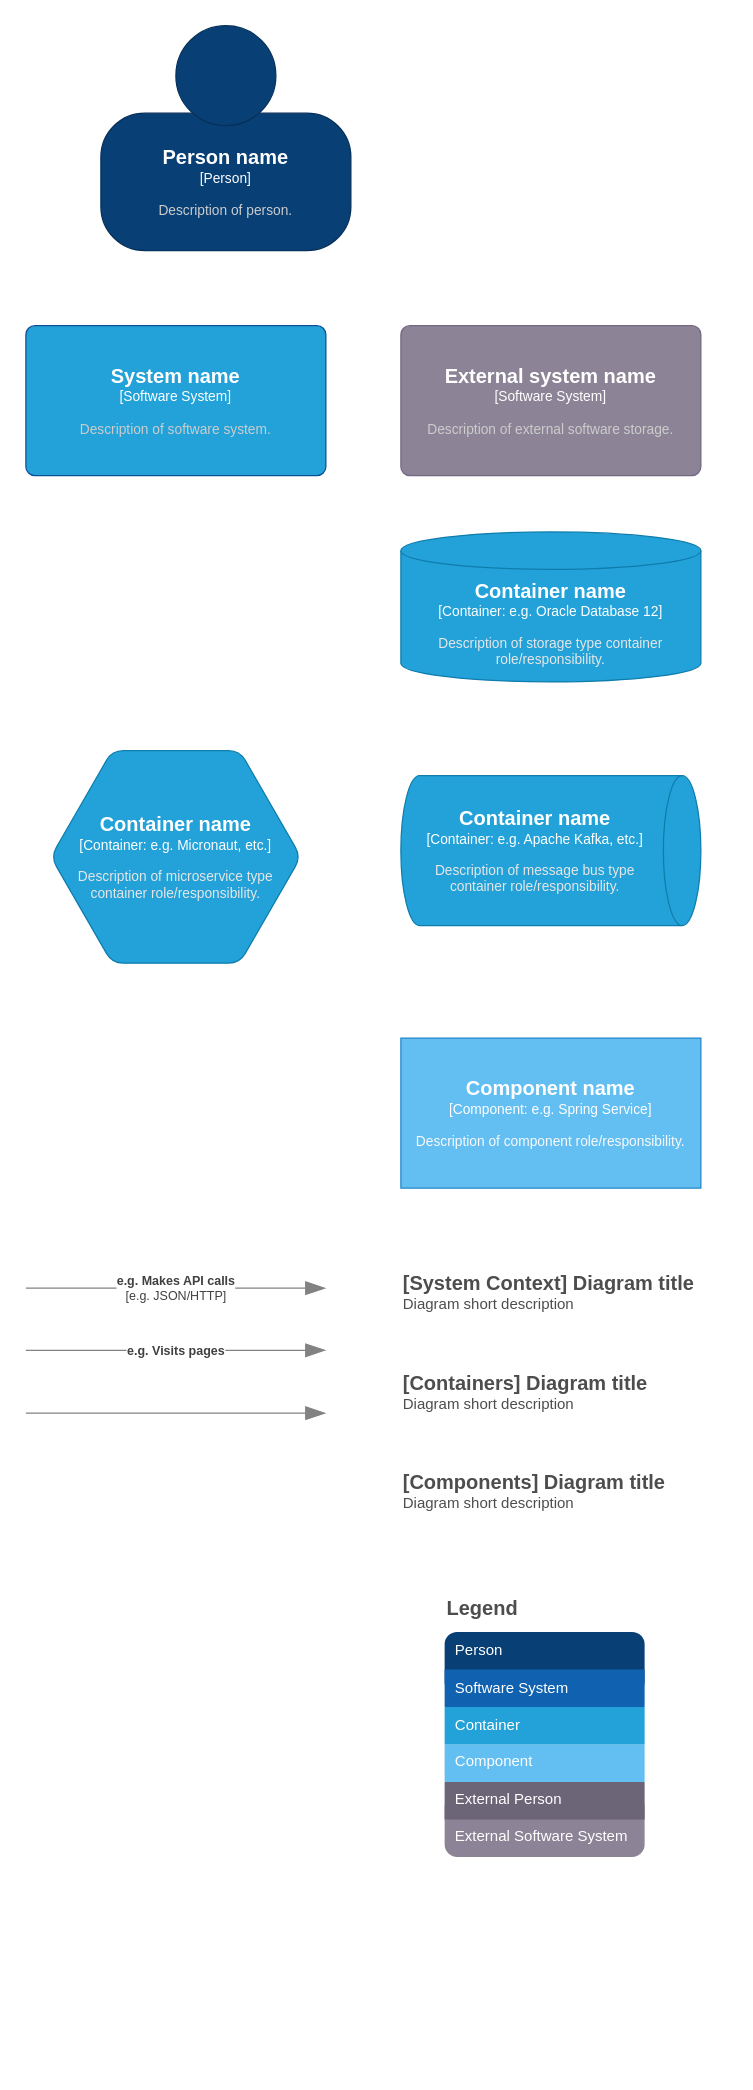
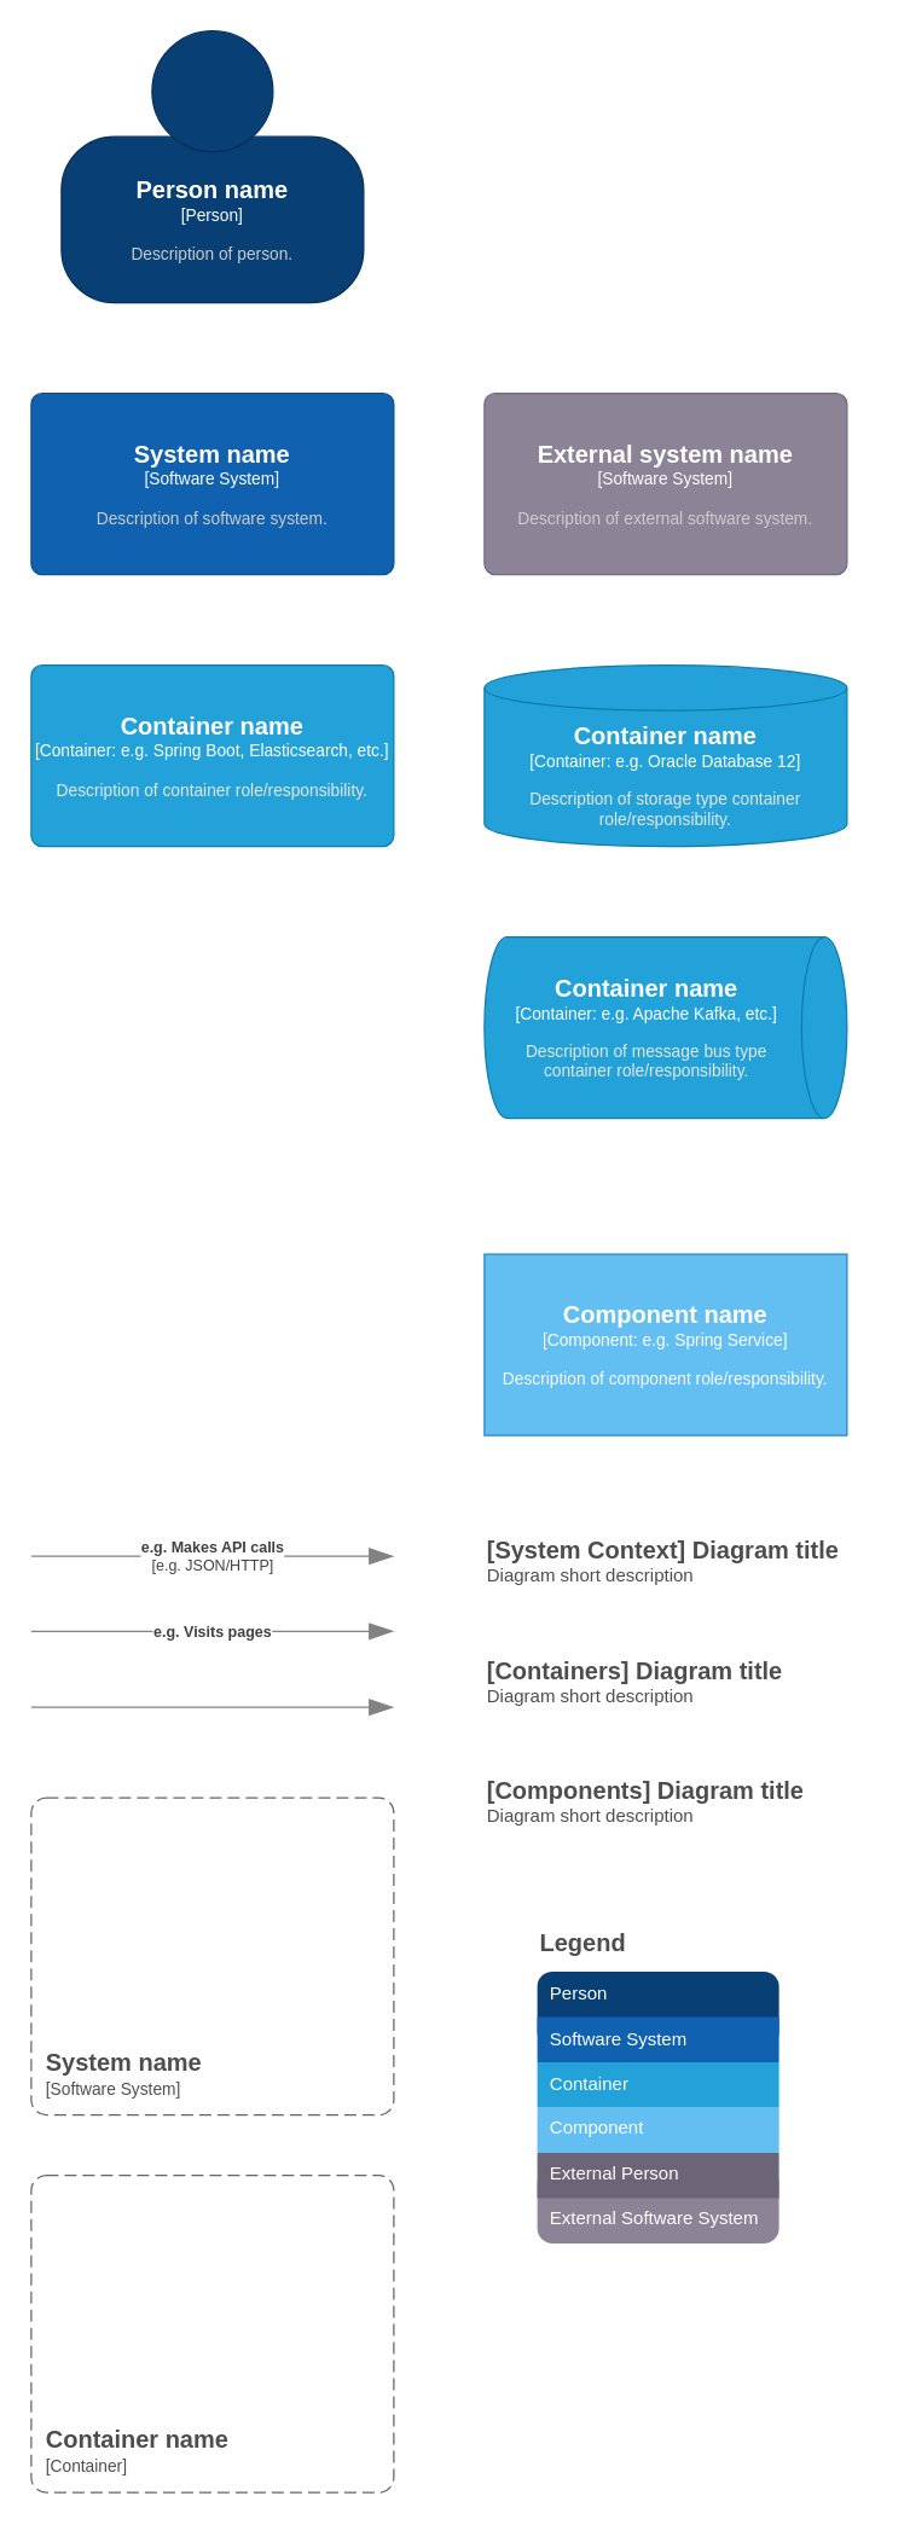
- <mxCell id="2" value="&lt;font style=&quot;font-size: 16px&quot;&gt;&lt;b&gt;Person name&lt;/b&gt;&lt;/font&gt;&lt;br&gt;&lt;div&gt;&lt;font style=&quot;font-size: 11px&quot;&gt;[Person]&lt;/font&gt;&lt;/div&gt;&lt;div style=&quot;font-size: 10px&quot;&gt;&lt;br&gt;&lt;/div&gt;&lt;div style=&quot;font-size: 11px&quot;&gt;&lt;font color=&quot;#CCCCCC&quot;&gt;Description of person.&lt;/font&gt;&lt;/div&gt;" style="shape=stencil(tZTRUsMgEEW/hsdmCNimr06s/4Fka3aSQAZwWv16STYZRaXjaDuTl3sXTu6SJUzWvlUjMMGNGoDJBybEoDRCJ3fbjb7bjOC8NdGNS1qql3tO+kRa8EUrP4IOZB7xDA3ZPjjbwQmbsADQtOAwTFV5YPw+rpkeWWtrTCSgNT6pfKpHmEIT9/IzwXixpde8LppUzI0DBHBLZnKZePw9OMUW1bXA5a3AvBDpWZTXI98MXP2DLOvo5IZG1k9Kd8/OvpjmxzxzxU0Tm/nmVWbO13tQrnPvtMe35fZIcfkUjtj3dCNyDWVix63WwYV+oO9x9PDRze7LCCfd7NNmVvn32N/SzS79XmbjHQ==);whiteSpace=wrap;html=1;rounded=1;fontColor=#ffffff;arcSize=30;allowArrows=0;rotatable=0;spacingTop=70;aspect=fixed;editable=1;metaEdit=1;resizable=0;strokeColor=#06315C;fillColor=#083F75;recursiveResize=0;expand=0;" parent="1" vertex="1"><mxGeometry x="80" y="20" width="200" height="180" as="geometry" /></mxCell>
+ <mxCell id="2" value="&lt;font style=&quot;font-size: 16px&quot;&gt;&lt;b&gt;Person name&lt;/b&gt;&lt;/font&gt;&lt;br&gt;&lt;div&gt;&lt;font style=&quot;font-size: 11px&quot;&gt;[Person]&lt;/font&gt;&lt;/div&gt;&lt;div style=&quot;font-size: 10px&quot;&gt;&lt;br&gt;&lt;/div&gt;&lt;div style=&quot;font-size: 11px&quot;&gt;&lt;font color=&quot;#CCCCCC&quot;&gt;Description of person.&lt;/font&gt;&lt;/div&gt;" style="shape=stencil(tZTRUsMgEEW/hsdmCNimr06s/4Fka3aSQAZwWv16STYZRaXjaDuTl3sXTu6SJUzWvlUjMMGNGoDJBybEoDRCJ3fbjb7bjOC8NdGNS1qql3tO+kRa8EUrP4IOZB7xDA3ZPjjbwQmbsADQtOAwTFV5YPw+rpkeWWtrTCSgNT6pfKpHmEIT9/IzwXixpde8LppUzI0DBHBLZnKZePw9OMUW1bXA5a3AvBDpWZTXI98MXP2DLOvo5IZG1k9Kd8/OvpjmxzxzxU0Tm/nmVWbO13tQrnPvtMe35fZIcfkUjtj3dCNyDWVix63WwYV+oO9x9PDRze7LCCfd7NNmVvn32N/SzS79XmbjHQ==);whiteSpace=wrap;html=1;rounded=1;fontColor=#ffffff;arcSize=30;allowArrows=0;rotatable=0;spacingTop=70;aspect=fixed;editable=1;metaEdit=1;resizable=0;strokeColor=#06315C;fillColor=#083F75;recursiveResize=0;expand=0;" parent="1" vertex="1"><mxGeometry x="40" y="20" width="200" height="180" as="geometry" /></mxCell>
- <mxCell id="3" value="&lt;font style=&quot;font-size: 16px&quot;&gt;&lt;b&gt;System name&lt;/b&gt;&lt;/font&gt;&lt;br&gt;&lt;div&gt;&lt;font style=&quot;font-size: 11px&quot;&gt;[Software System]&lt;/font&gt;&lt;/div&gt;&lt;div style=&quot;font-size: 10px&quot;&gt;&lt;br&gt;&lt;/div&gt;&lt;div style=&quot;font-size: 11px&quot;&gt;&lt;font color=&quot;#CCCCCC&quot;&gt;Description of software system.&lt;/font&gt;&lt;/div&gt;" style="rounded=1;whiteSpace=wrap;html=1;fontColor=#ffffff;arcSize=6;metaEdit=1;points=[[0.25,0,0],[0.5,0,0],[0.75,0,0],[1,0.25,0],[1,0.5,0],[1,0.75,0],[0.75,1,0],[0.5,1,0],[0.25,1,0],[0,0.75,0],[0,0.5,0],[0,0.25,0]];resizable=0;editable=1;movableLabel=0;allowArrows=0;rotatable=0;imageWidth=24;fillColor=#23a2d9;strokeColor=#0D5091;expand=0;recursiveResize=0;" parent="1" vertex="1"><mxGeometry x="20" y="260" width="240" height="120" as="geometry" /></mxCell>
+ <mxCell id="3" value="&lt;font style=&quot;font-size: 16px&quot;&gt;&lt;b&gt;System name&lt;/b&gt;&lt;/font&gt;&lt;br&gt;&lt;div&gt;&lt;font style=&quot;font-size: 11px&quot;&gt;[Software System]&lt;/font&gt;&lt;/div&gt;&lt;div style=&quot;font-size: 10px&quot;&gt;&lt;br&gt;&lt;/div&gt;&lt;div style=&quot;font-size: 11px&quot;&gt;&lt;font color=&quot;#CCCCCC&quot;&gt;Description of software system.&lt;/font&gt;&lt;/div&gt;" style="rounded=1;whiteSpace=wrap;html=1;fontColor=#ffffff;arcSize=6;metaEdit=1;points=[[0.25,0,0],[0.5,0,0],[0.75,0,0],[1,0.25,0],[1,0.5,0],[1,0.75,0],[0.75,1,0],[0.5,1,0],[0.25,1,0],[0,0.75,0],[0,0.5,0],[0,0.25,0]];resizable=0;editable=1;movableLabel=0;allowArrows=0;rotatable=0;imageWidth=24;fillColor=#1061B0;strokeColor=#0D5091;expand=0;recursiveResize=0;" parent="1" vertex="1"><mxGeometry x="20" y="260" width="240" height="120" as="geometry" /></mxCell>
- <mxCell id="4" value="&lt;font style=&quot;font-size: 16px&quot;&gt;&lt;b&gt;External system name&lt;/b&gt;&lt;/font&gt;&lt;br&gt;&lt;div&gt;&lt;font style=&quot;font-size: 11px&quot;&gt;[Software System]&lt;/font&gt;&lt;/div&gt;&lt;div style=&quot;font-size: 10px&quot;&gt;&lt;br&gt;&lt;/div&gt;&lt;div style=&quot;font-size: 11px&quot;&gt;&lt;font color=&quot;#CCCCCC&quot;&gt;Description of external software storage.&lt;/font&gt;&lt;/div&gt;" style="rounded=1;whiteSpace=wrap;html=1;fontColor=#ffffff;arcSize=6;metaEdit=1;points=[[0.25,0,0],[0.5,0,0],[0.75,0,0],[1,0.25,0],[1,0.5,0],[1,0.75,0],[0.75,1,0],[0.5,1,0],[0.25,1,0],[0,0.75,0],[0,0.5,0],[0,0.25,0]];resizable=0;editable=1;movableLabel=0;allowArrows=0;rotatable=0;fillColor=#8C8496;strokeColor=#736782;recursiveResize=0;expand=0;" parent="1" vertex="1"><mxGeometry x="320" y="260" width="240" height="120" as="geometry" /></mxCell>
+ <mxCell id="4" value="&lt;font style=&quot;font-size: 16px&quot;&gt;&lt;b&gt;External system name&lt;/b&gt;&lt;/font&gt;&lt;br&gt;&lt;div&gt;&lt;font style=&quot;font-size: 11px&quot;&gt;[Software System]&lt;/font&gt;&lt;/div&gt;&lt;div style=&quot;font-size: 10px&quot;&gt;&lt;br&gt;&lt;/div&gt;&lt;div style=&quot;font-size: 11px&quot;&gt;&lt;font color=&quot;#CCCCCC&quot;&gt;Description of external software system.&lt;/font&gt;&lt;/div&gt;" style="rounded=1;whiteSpace=wrap;html=1;fontColor=#ffffff;arcSize=6;metaEdit=1;points=[[0.25,0,0],[0.5,0,0],[0.75,0,0],[1,0.25,0],[1,0.5,0],[1,0.75,0],[0.75,1,0],[0.5,1,0],[0.25,1,0],[0,0.75,0],[0,0.5,0],[0,0.25,0]];resizable=0;editable=1;movableLabel=0;allowArrows=0;rotatable=0;fillColor=#8C8496;strokeColor=#736782;recursiveResize=0;expand=0;" parent="1" vertex="1"><mxGeometry x="320" y="260" width="240" height="120" as="geometry" /></mxCell>
- <mxCell id="6" value="&lt;font style=&quot;font-size: 16px&quot;&gt;&lt;b&gt;&lt;font style=&quot;font-size: 16px&quot;&gt;&lt;span&gt;Container name&lt;/span&gt;&lt;/font&gt;&lt;/b&gt;&lt;/font&gt;&lt;br&gt;&lt;div&gt;&lt;font style=&quot;font-size: 11px&quot;&gt;[Container: e.g. Oracle Database 12]&lt;/font&gt;&lt;/div&gt;&lt;div style=&quot;font-size: 10px&quot;&gt;&lt;br&gt;&lt;/div&gt;&lt;div style=&quot;font-size: 11px&quot;&gt;&lt;font color=&quot;#E6E6E6&quot;&gt;Description of storage type container role/responsibility.&lt;/font&gt;&lt;/div&gt;" style="shape=cylinder3;whiteSpace=wrap;html=1;boundedLbl=1;backgroundOutline=1;size=15;rounded=1;fontColor=#ffffff;arcSize=6;autosize=0;metaEdit=1;resizable=0;rotatable=0;allowArrows=0;fillColor=#23A2D9;strokeColor=#0E7DAD;spacingTop=0;recursiveResize=0;expand=0;" parent="1" vertex="1"><mxGeometry x="320" y="425" width="240" height="120" as="geometry" /></mxCell>
+ <mxCell id="6" value="&lt;font style=&quot;font-size: 16px&quot;&gt;&lt;b&gt;&lt;font style=&quot;font-size: 16px&quot;&gt;&lt;span&gt;Container name&lt;/span&gt;&lt;/font&gt;&lt;/b&gt;&lt;/font&gt;&lt;br&gt;&lt;div&gt;&lt;font style=&quot;font-size: 11px&quot;&gt;[Container: e.g. Oracle Database 12]&lt;/font&gt;&lt;/div&gt;&lt;div style=&quot;font-size: 10px&quot;&gt;&lt;br&gt;&lt;/div&gt;&lt;div style=&quot;font-size: 11px&quot;&gt;&lt;font color=&quot;#E6E6E6&quot;&gt;Description of storage type container role/responsibility.&lt;/font&gt;&lt;/div&gt;" style="shape=cylinder3;whiteSpace=wrap;html=1;boundedLbl=1;backgroundOutline=1;size=15;rounded=1;fontColor=#ffffff;arcSize=6;autosize=0;metaEdit=1;resizable=0;rotatable=0;allowArrows=0;fillColor=#23A2D9;strokeColor=#0E7DAD;spacingTop=0;recursiveResize=0;expand=0;" parent="1" vertex="1"><mxGeometry x="320" y="440" width="240" height="120" as="geometry" /></mxCell>
+ <mxCell id="5" value="&lt;font style=&quot;font-size: 16px&quot;&gt;&lt;b&gt;&lt;font style=&quot;font-size: 16px&quot;&gt;&lt;span&gt;Container name&lt;/span&gt;&lt;/font&gt;&lt;/b&gt;&lt;/font&gt;&lt;br&gt;&lt;div&gt;&lt;font style=&quot;font-size: 11px&quot;&gt;[Container: e.g. Spring Boot, Elasticsearch, etc.]&lt;/font&gt;&lt;/div&gt;&lt;div style=&quot;font-size: 10px&quot;&gt;&lt;br&gt;&lt;/div&gt;&lt;div style=&quot;font-size: 11px&quot;&gt;&lt;font color=&quot;#E6E6E6&quot;&gt;Description of container role/responsibility.&lt;/font&gt;&lt;/div&gt;" style="rounded=1;whiteSpace=wrap;html=1;fontColor=#ffffff;arcSize=6;metaEdit=1;points=[[0.25,0,0],[0.5,0,0],[0.75,0,0],[1,0.25,0],[1,0.5,0],[1,0.75,0],[0.75,1,0],[0.5,1,0],[0.25,1,0],[0,0.75,0],[0,0.5,0],[0,0.25,0]];resizable=0;editable=1;movableLabel=0;allowArrows=0;rotatable=0;autosize=0;fillColor=#23A2D9;strokeColor=#0E7DAD;expand=0;recursiveResize=0;" parent="1" vertex="1"><mxGeometry x="20" y="440" width="240" height="120" as="geometry" /></mxCell>
- <mxCell id="17" value="&lt;font style=&quot;font-size: 16px&quot;&gt;&lt;b&gt;&lt;font style=&quot;font-size: 16px&quot;&gt;&lt;span&gt;Container name&lt;/span&gt;&lt;/font&gt;&lt;/b&gt;&lt;/font&gt;&lt;br&gt;&lt;div&gt;&lt;font style=&quot;font-size: 11px&quot;&gt;[Container: e.g. Micronaut, etc.]&lt;/font&gt;&lt;/div&gt;&lt;div style=&quot;font-size: 10px&quot;&gt;&lt;br&gt;&lt;/div&gt;&lt;div style=&quot;font-size: 11px&quot;&gt;&lt;font color=&quot;#E6E6E6&quot;&gt;Description of microservice type container role/responsibility.&lt;/font&gt;&lt;/div&gt;" style="shape=hexagon;perimeter=hexagonPerimeter2;whiteSpace=wrap;html=1;fixedSize=1;fontFamily=Helvetica;fontSize=12;fontColor=#ffffff;strokeColor=#0E7DAD;gradientColor=none;size=48.952;rounded=1;fillColor=#23A2D9;arcSize=18;allowArrows=0;connectable=1;expand=0;recursiveResize=0;metaEdit=1;editable=1;rotatable=0;spacing=10;resizable=0;" parent="1" vertex="1"><mxGeometry x="40" y="600" width="200" height="170" as="geometry" /></mxCell>
+ <mxCell id="8" value="&lt;div style=&quot;font-size: 16px&quot; align=&quot;left&quot;&gt;&lt;font style=&quot;font-size: 16px&quot; color=&quot;#4D4D4D&quot;&gt;&lt;b&gt;System name&lt;br&gt;&lt;/b&gt;&lt;/font&gt;&lt;/div&gt;&lt;div align=&quot;left&quot;&gt;&lt;font style=&quot;font-size: 11px&quot; color=&quot;#4D4D4D&quot;&gt;[Software System]&lt;/font&gt;&lt;/div&gt;" style="rounded=1;whiteSpace=wrap;html=1;dashed=1;arcSize=20;fillColor=none;strokeColor=#666666;fontColor=#333333;labelBackgroundColor=none;align=left;verticalAlign=bottom;labelBorderColor=none;spacingTop=0;spacing=10;dashPattern=8 4;metaEdit=1;rotatable=0;perimeter=rectanglePerimeter;noLabel=0;labelPadding=0;allowArrows=0;connectable=0;expand=0;recursiveResize=0;editable=1;pointerEvents=0;absoluteArcSize=1;" parent="1" vertex="1"><mxGeometry x="20" y="1190" width="240" height="210" as="geometry" /></mxCell>
+ <mxCell id="9" value="&lt;div style=&quot;font-size: 16px&quot; align=&quot;left&quot;&gt;&lt;font style=&quot;font-size: 16px&quot; color=&quot;#4D4D4D&quot;&gt;&lt;b&gt;Container name&lt;br&gt;&lt;/b&gt;&lt;/font&gt;&lt;/div&gt;&lt;div align=&quot;left&quot;&gt;&lt;font style=&quot;font-size: 11px&quot; color=&quot;#4D4D4D&quot;&gt;[Container]&lt;/font&gt;&lt;/div&gt;" style="rounded=1;whiteSpace=wrap;html=1;dashed=1;arcSize=20;fillColor=none;strokeColor=#666666;fontColor=#333333;labelBackgroundColor=none;align=left;verticalAlign=bottom;labelBorderColor=none;spacingTop=0;spacing=10;dashPattern=8 4;metaEdit=1;rotatable=0;perimeter=rectanglePerimeter;noLabel=0;labelPadding=0;allowArrows=0;connectable=0;expand=0;recursiveResize=0;editable=1;pointerEvents=0;absoluteArcSize=1;" parent="1" vertex="1"><mxGeometry x="20" y="1440" width="240" height="210" as="geometry" /></mxCell>
